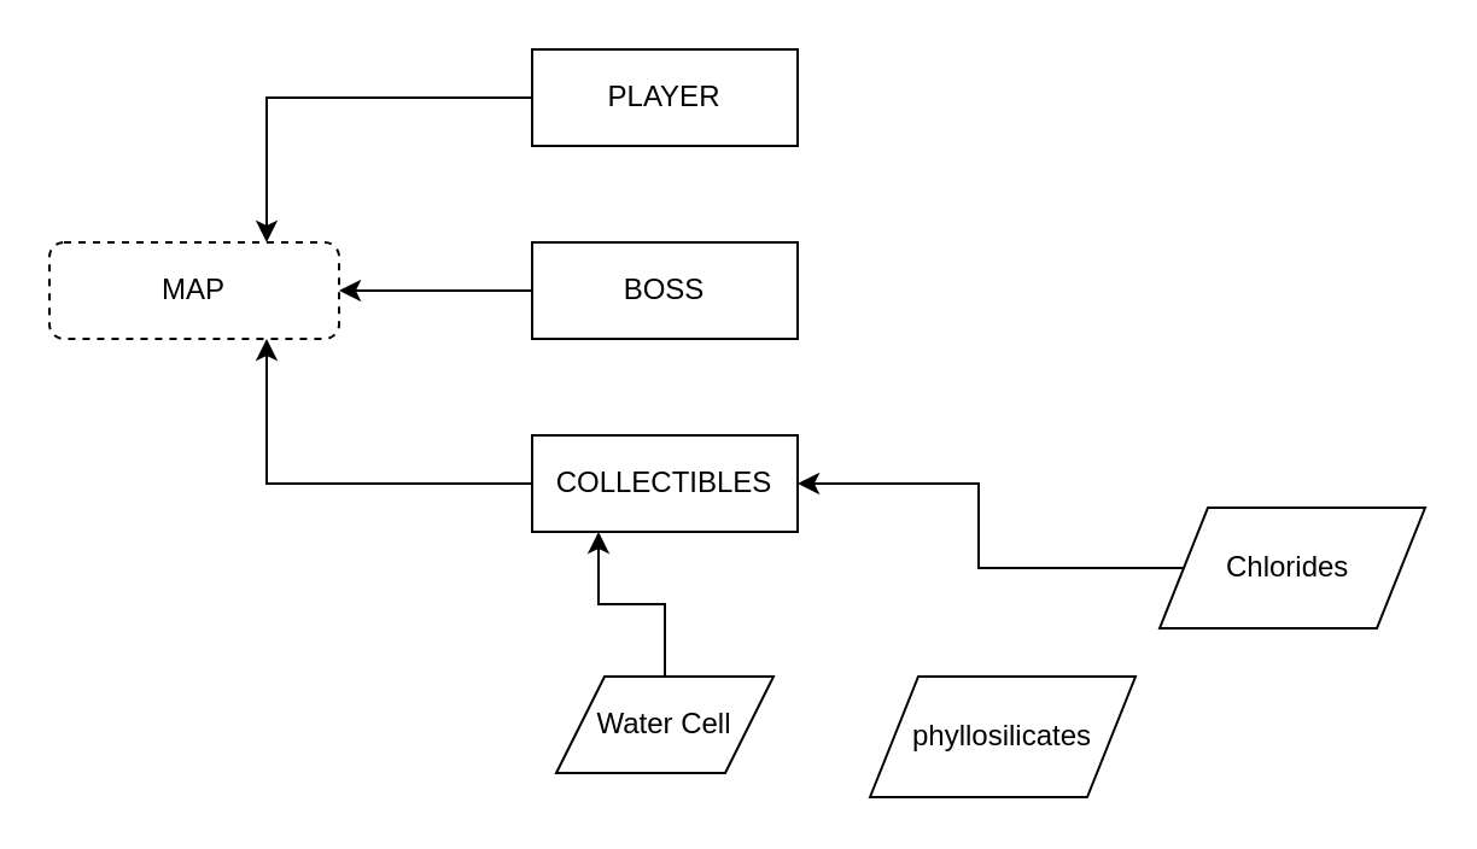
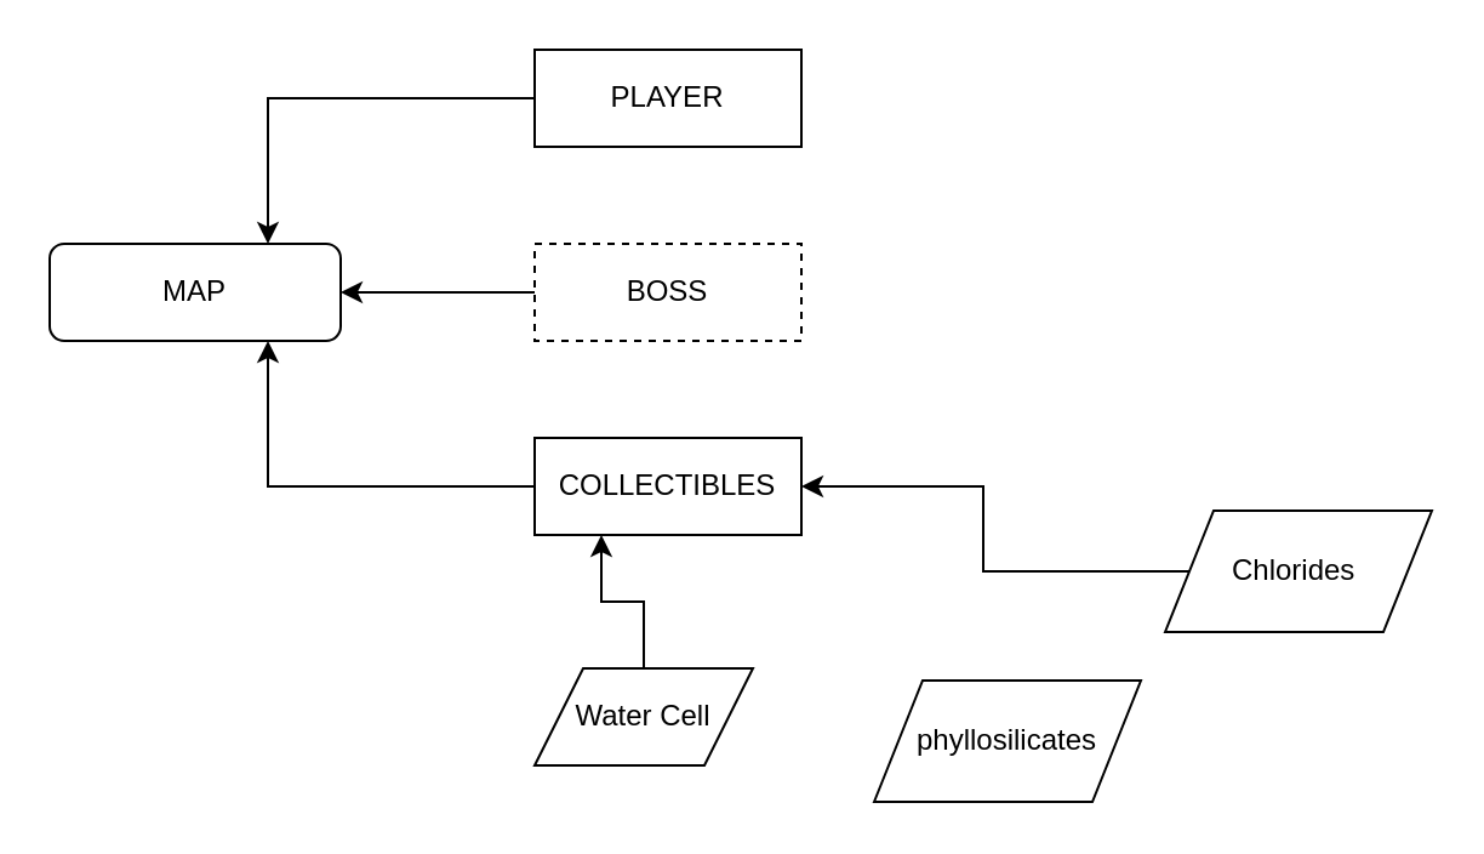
- <mxCell id="2" value="MAP&lt;br&gt;" style="rounded=1;whiteSpace=wrap;html=1;fontSize=12;glass=0;strokeWidth=1;shadow=0;dashed=1;" parent="1" vertex="1"><mxGeometry x="20" y="100" width="120" height="40" as="geometry" /></mxCell>
+ <mxCell id="2" value="MAP&lt;br&gt;" style="rounded=1;whiteSpace=wrap;html=1;fontSize=12;glass=0;strokeWidth=1;shadow=0;" parent="1" vertex="1"><mxGeometry x="20" y="100" width="120" height="40" as="geometry" /></mxCell>
- <mxCell id="6" value="BOSS" style="rounded=0;whiteSpace=wrap;html=1;" vertex="1" parent="1"><mxGeometry x="220" y="100" width="110" height="40" as="geometry" /></mxCell>
+ <mxCell id="6" value="BOSS" style="rounded=0;whiteSpace=wrap;html=1;dashed=1;" vertex="1" parent="1"><mxGeometry x="220" y="100" width="110" height="40" as="geometry" /></mxCell>
- <mxCell id="10" value="Water Cell" style="shape=parallelogram;perimeter=parallelogramPerimeter;whiteSpace=wrap;html=1;fixedSize=1;" vertex="1" parent="1"><mxGeometry x="230" y="280" width="90" height="40" as="geometry" /></mxCell>
+ <mxCell id="10" value="Water Cell" style="shape=parallelogram;perimeter=parallelogramPerimeter;whiteSpace=wrap;html=1;fixedSize=1;" vertex="1" parent="1"><mxGeometry x="220" y="275" width="90" height="40" as="geometry" /></mxCell>
